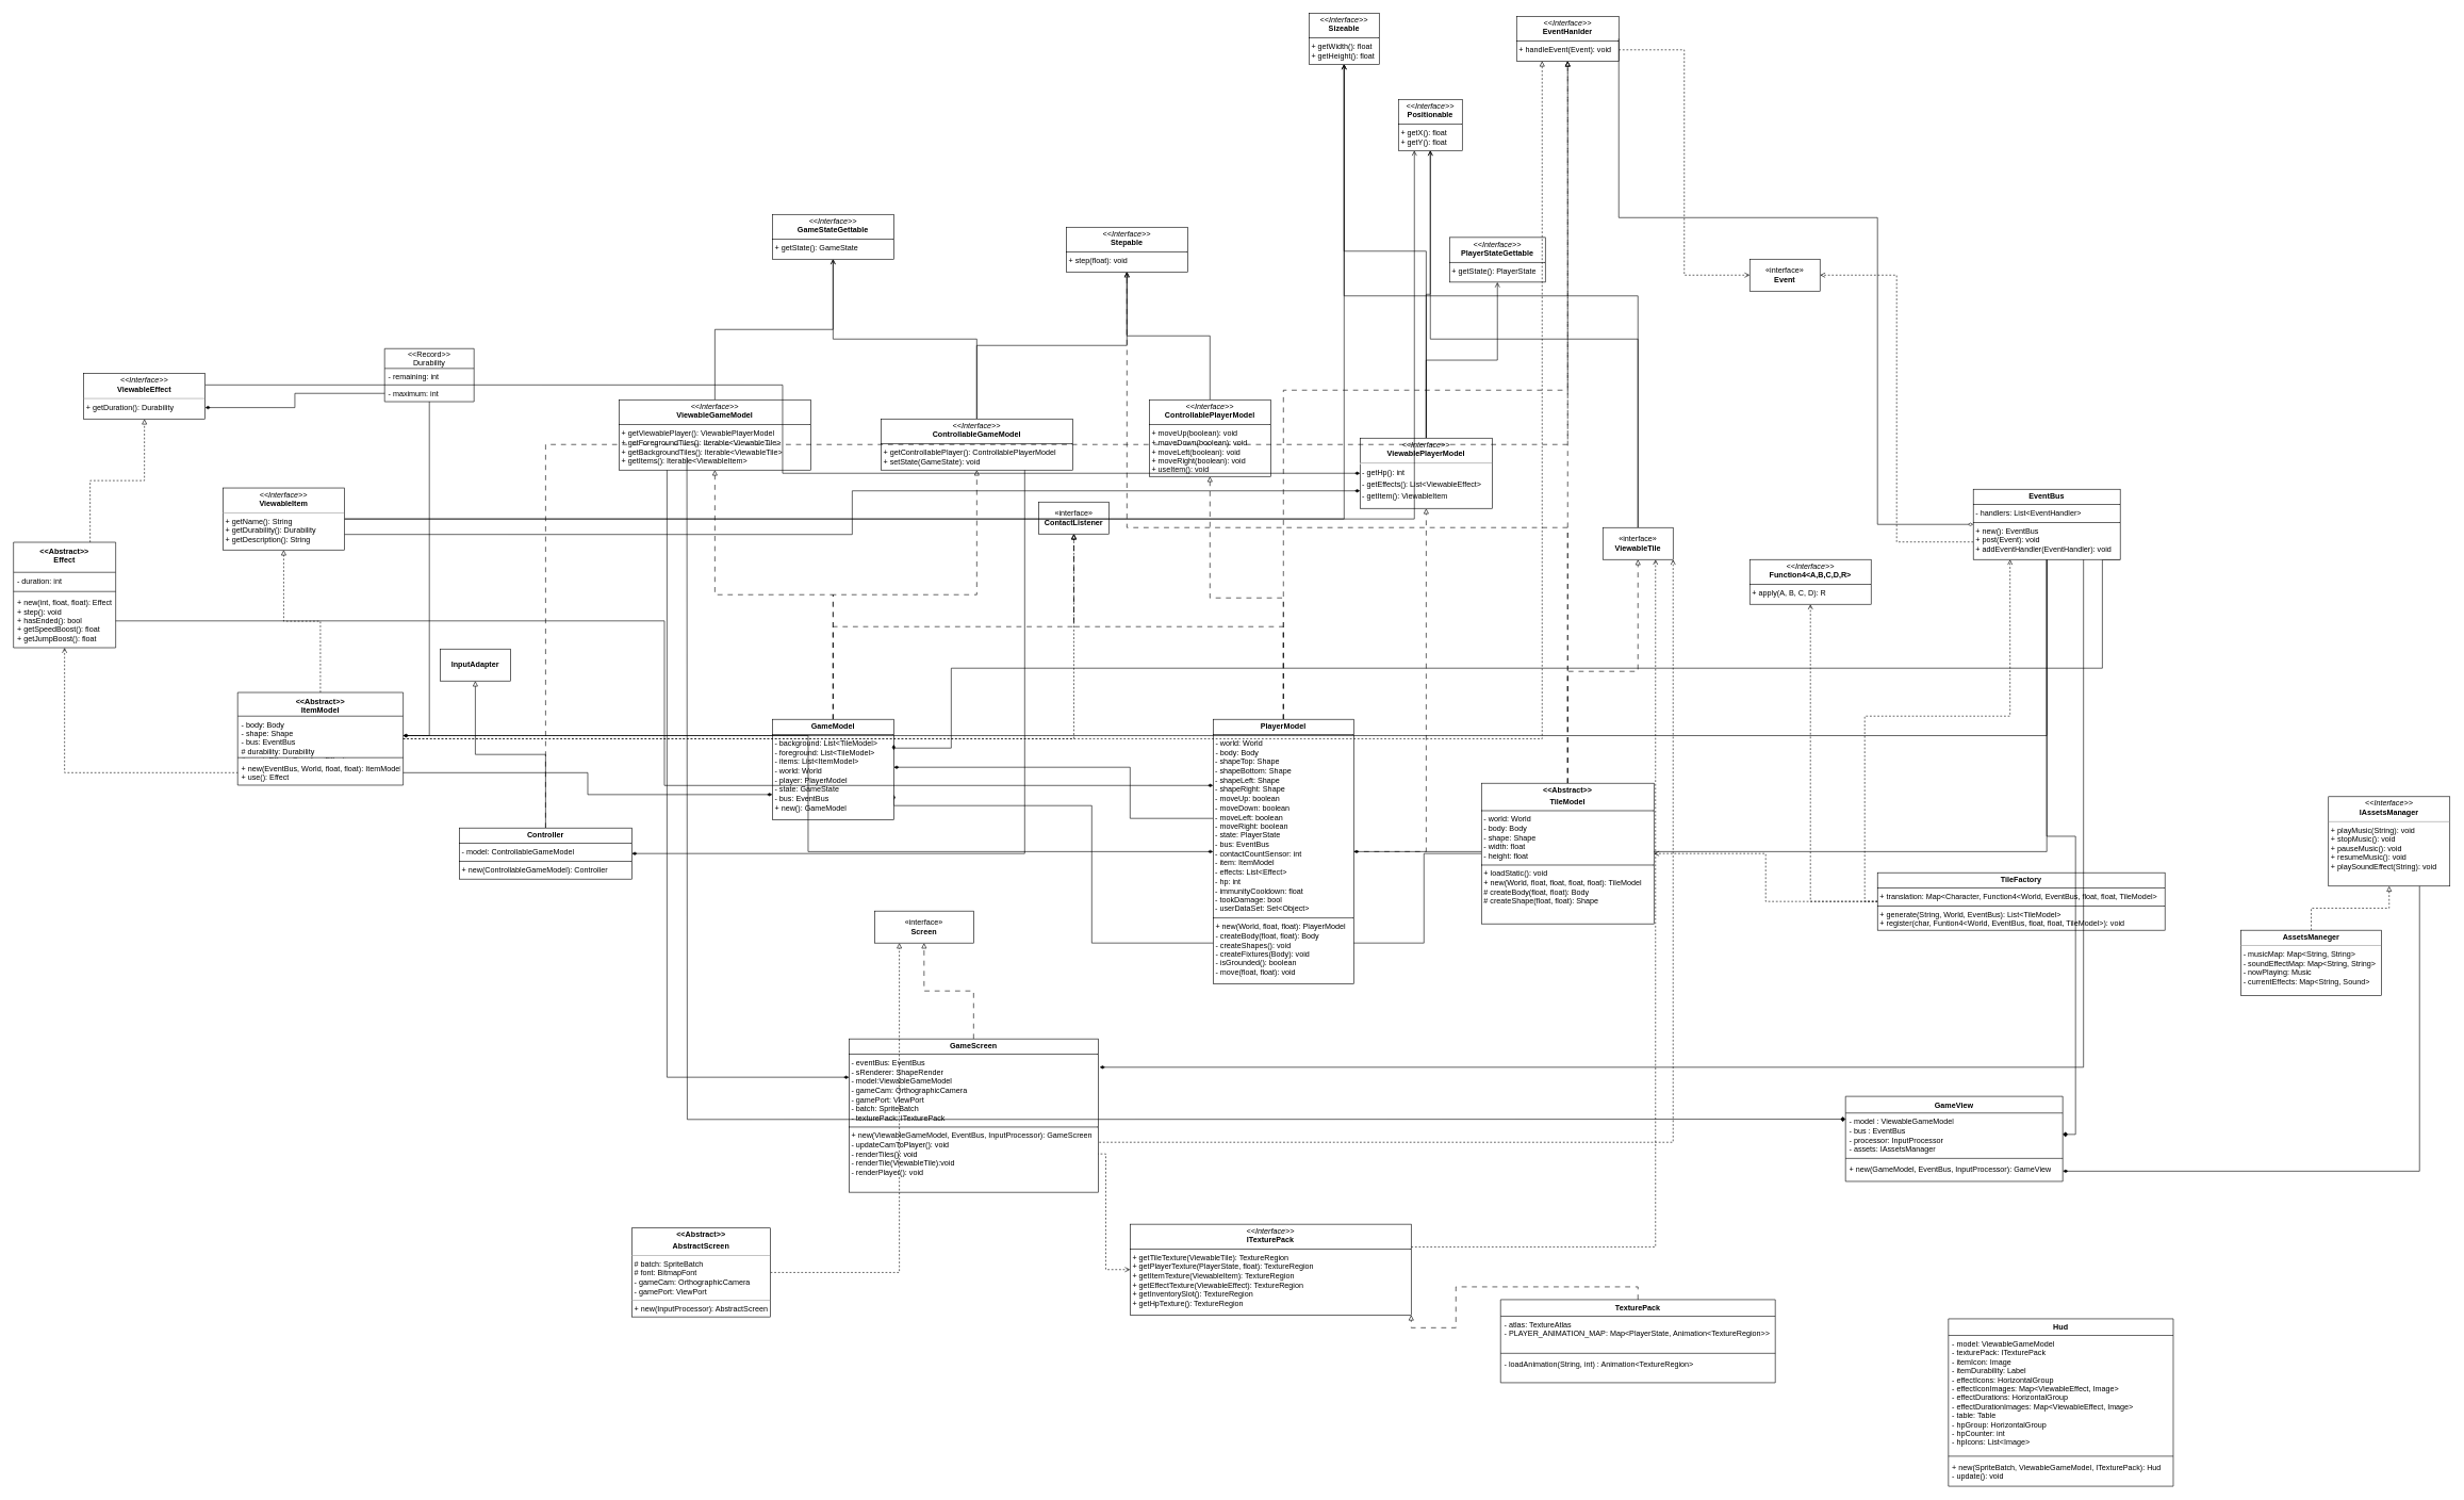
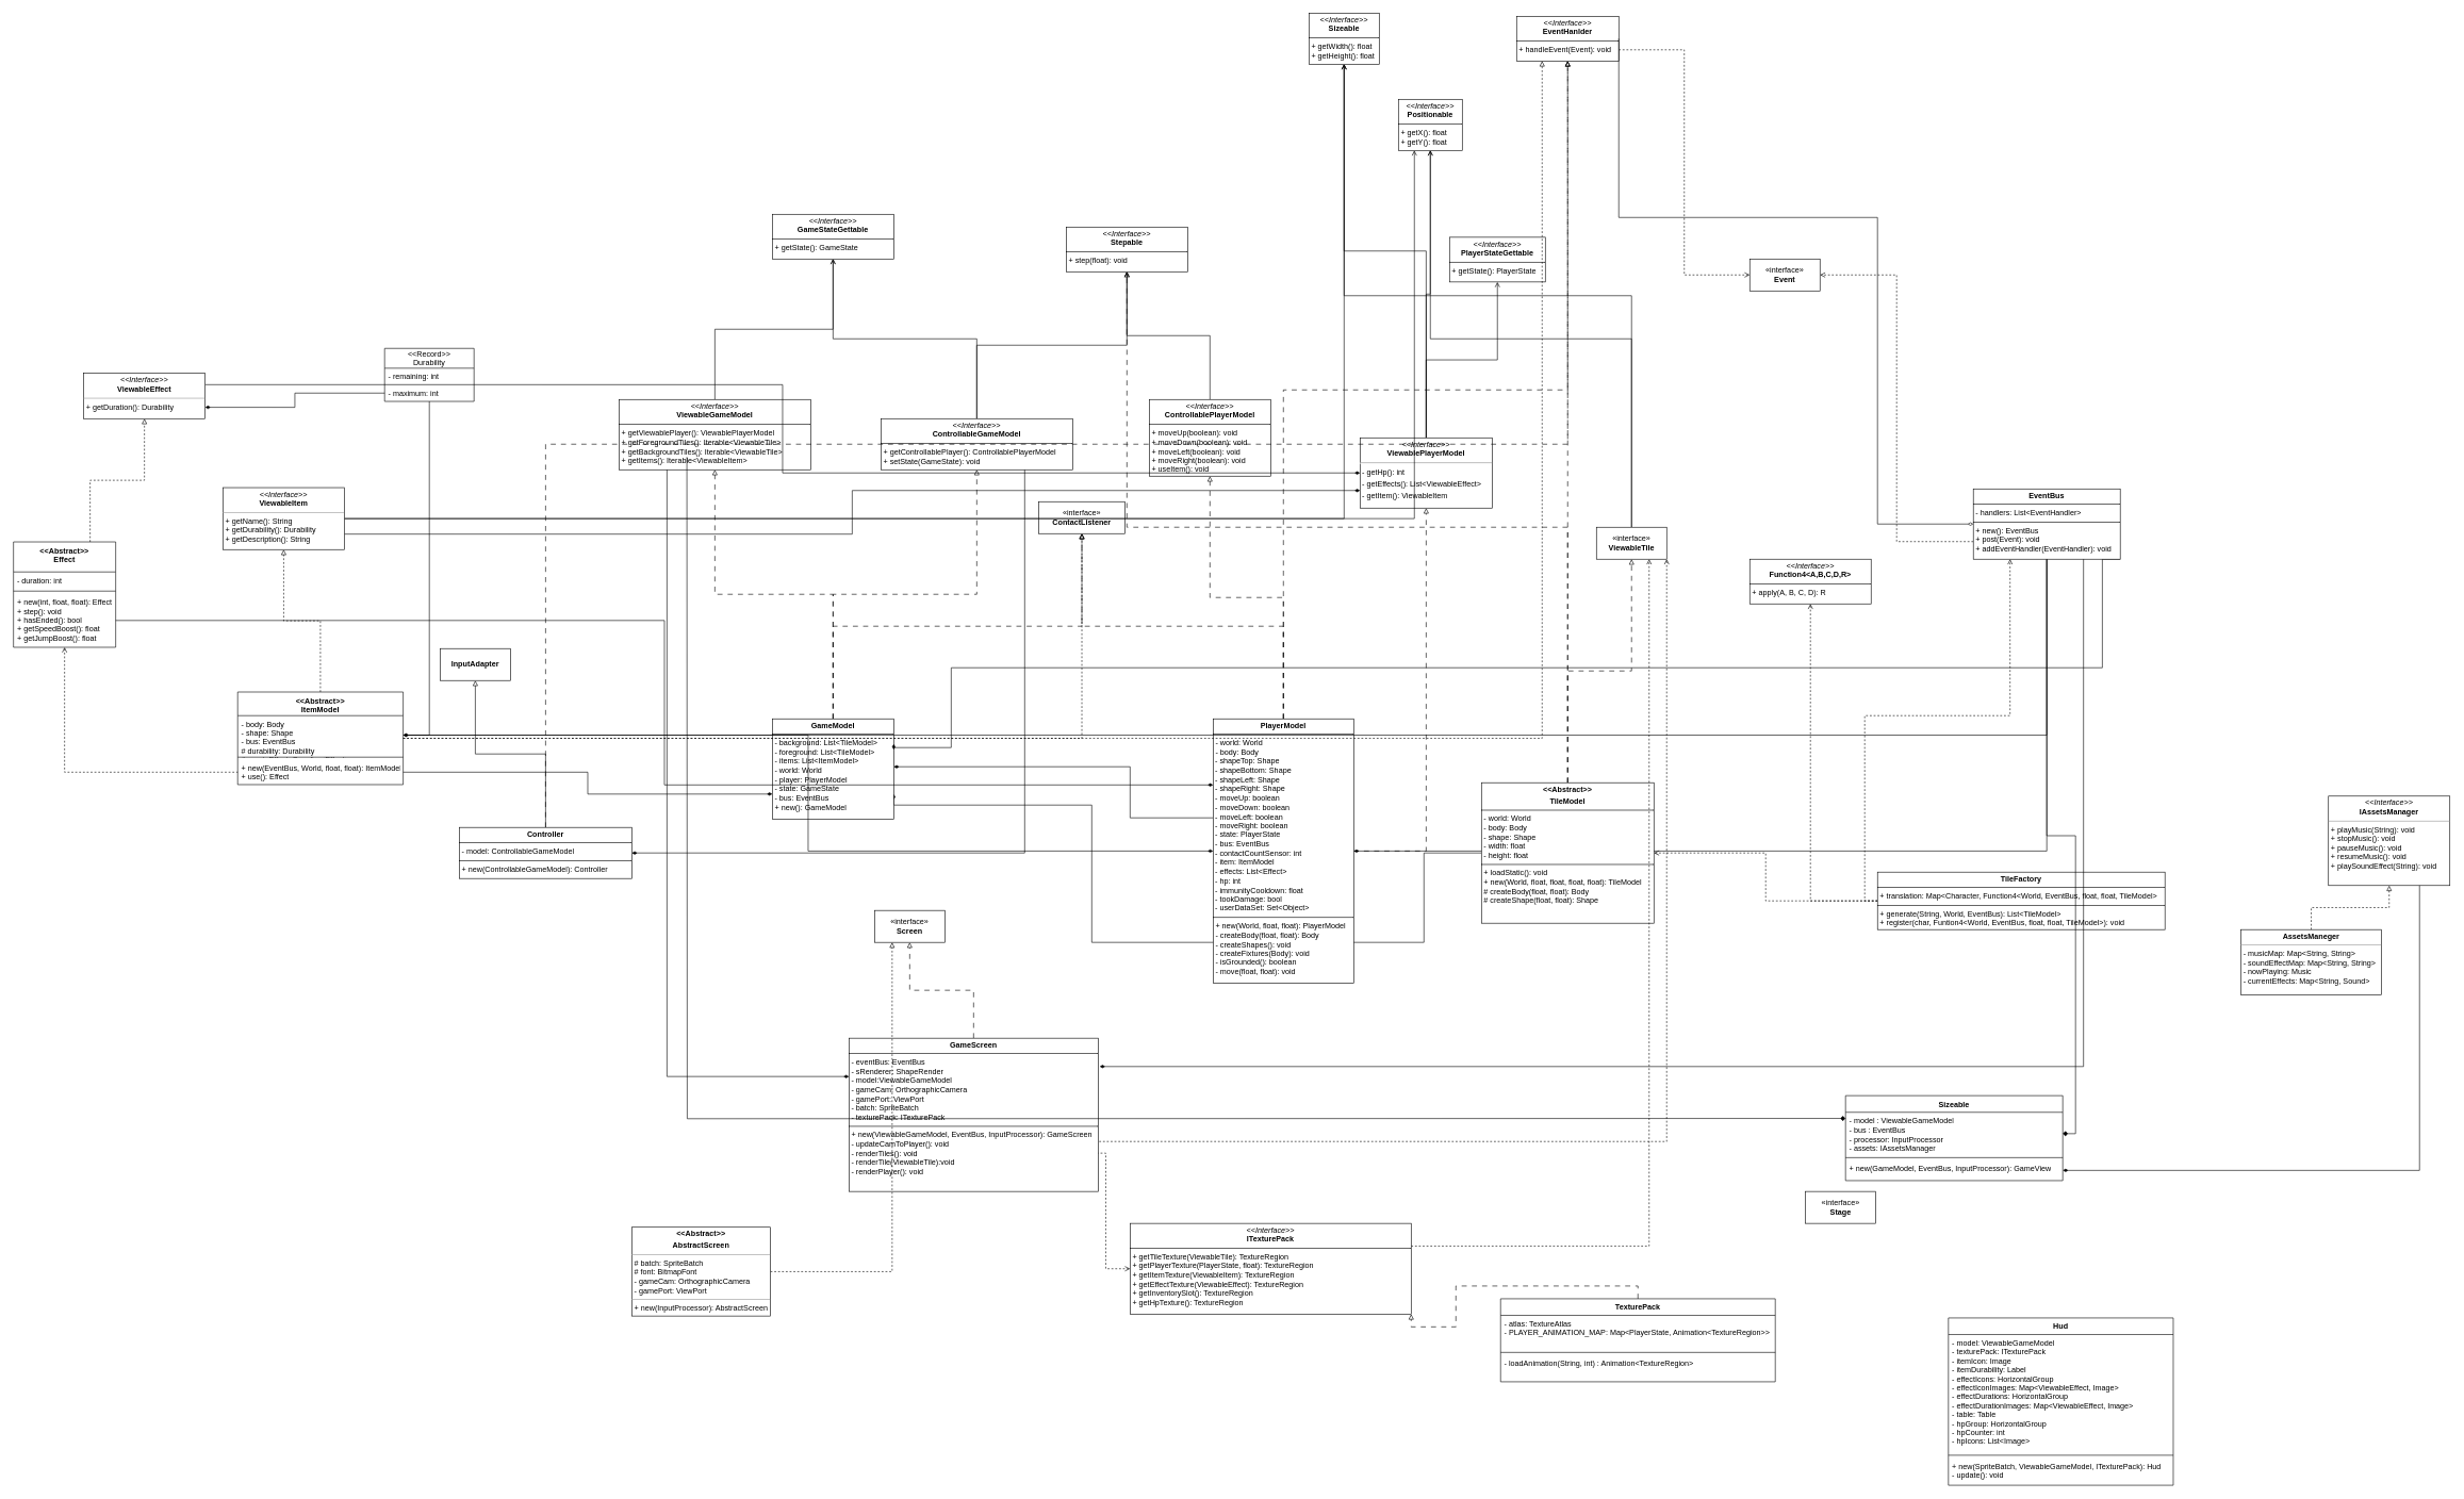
- <mxCell id="15" value="«interface»&lt;br&gt;&lt;b&gt;ContactListener&lt;/b&gt;" style="html=1;whiteSpace=wrap;" parent="1" vertex="1"><mxGeometry x="1625" y="785" width="110" height="50" as="geometry" /></mxCell>
+ <mxCell id="15" value="«interface»&lt;br&gt;&lt;b&gt;ContactListener&lt;/b&gt;" style="html=1;whiteSpace=wrap;" parent="1" vertex="1"><mxGeometry x="1625" y="785" width="135" height="50" as="geometry" /></mxCell>
- <mxCell id="44" value="«interface»&lt;br&gt;&lt;b&gt;ViewableTile&lt;/b&gt;" style="html=1;whiteSpace=wrap;" parent="1" vertex="1"><mxGeometry x="2508" y="825" width="110" height="50" as="geometry" /></mxCell>
+ <mxCell id="44" value="«interface»&lt;br&gt;&lt;b&gt;ViewableTile&lt;/b&gt;" style="html=1;whiteSpace=wrap;" parent="1" vertex="1"><mxGeometry x="2498" y="825" width="110" height="50" as="geometry" /></mxCell>
- <mxCell id="69" value="«interface»&lt;br&gt;&lt;b&gt;Screen&lt;/b&gt;" style="html=1;whiteSpace=wrap;" parent="1" vertex="1"><mxGeometry x="1368" y="1425" width="155" height="50" as="geometry" /></mxCell>
+ <mxCell id="69" value="«interface»&lt;br&gt;&lt;b&gt;Screen&lt;/b&gt;" style="html=1;whiteSpace=wrap;" parent="1" vertex="1"><mxGeometry x="1368" y="1425" width="110" height="50" as="geometry" /></mxCell>
- <mxCell id="75" value="GameView" style="swimlane;fontStyle=1;align=center;verticalAlign=top;childLayout=stackLayout;horizontal=1;startSize=26;horizontalStack=0;resizeParent=1;resizeParentMax=0;resizeLast=0;collapsible=1;marginBottom=0;whiteSpace=wrap;html=1;" parent="1" vertex="1"><mxGeometry x="2888" y="1715" width="340" height="133" as="geometry" /></mxCell>
+ <mxCell id="75" value="Sizeable" style="swimlane;fontStyle=1;align=center;verticalAlign=top;childLayout=stackLayout;horizontal=1;startSize=26;horizontalStack=0;resizeParent=1;resizeParentMax=0;resizeLast=0;collapsible=1;marginBottom=0;whiteSpace=wrap;html=1;" parent="1" vertex="1"><mxGeometry x="2888" y="1715" width="340" height="133" as="geometry" /></mxCell>
+ <mxCell id="114" value="«interface»&lt;br&gt;&lt;b&gt;Stage&lt;/b&gt;" style="html=1;" vertex="1" parent="1"><mxGeometry x="2825" y="1865" width="110" height="50" as="geometry" /></mxCell>
